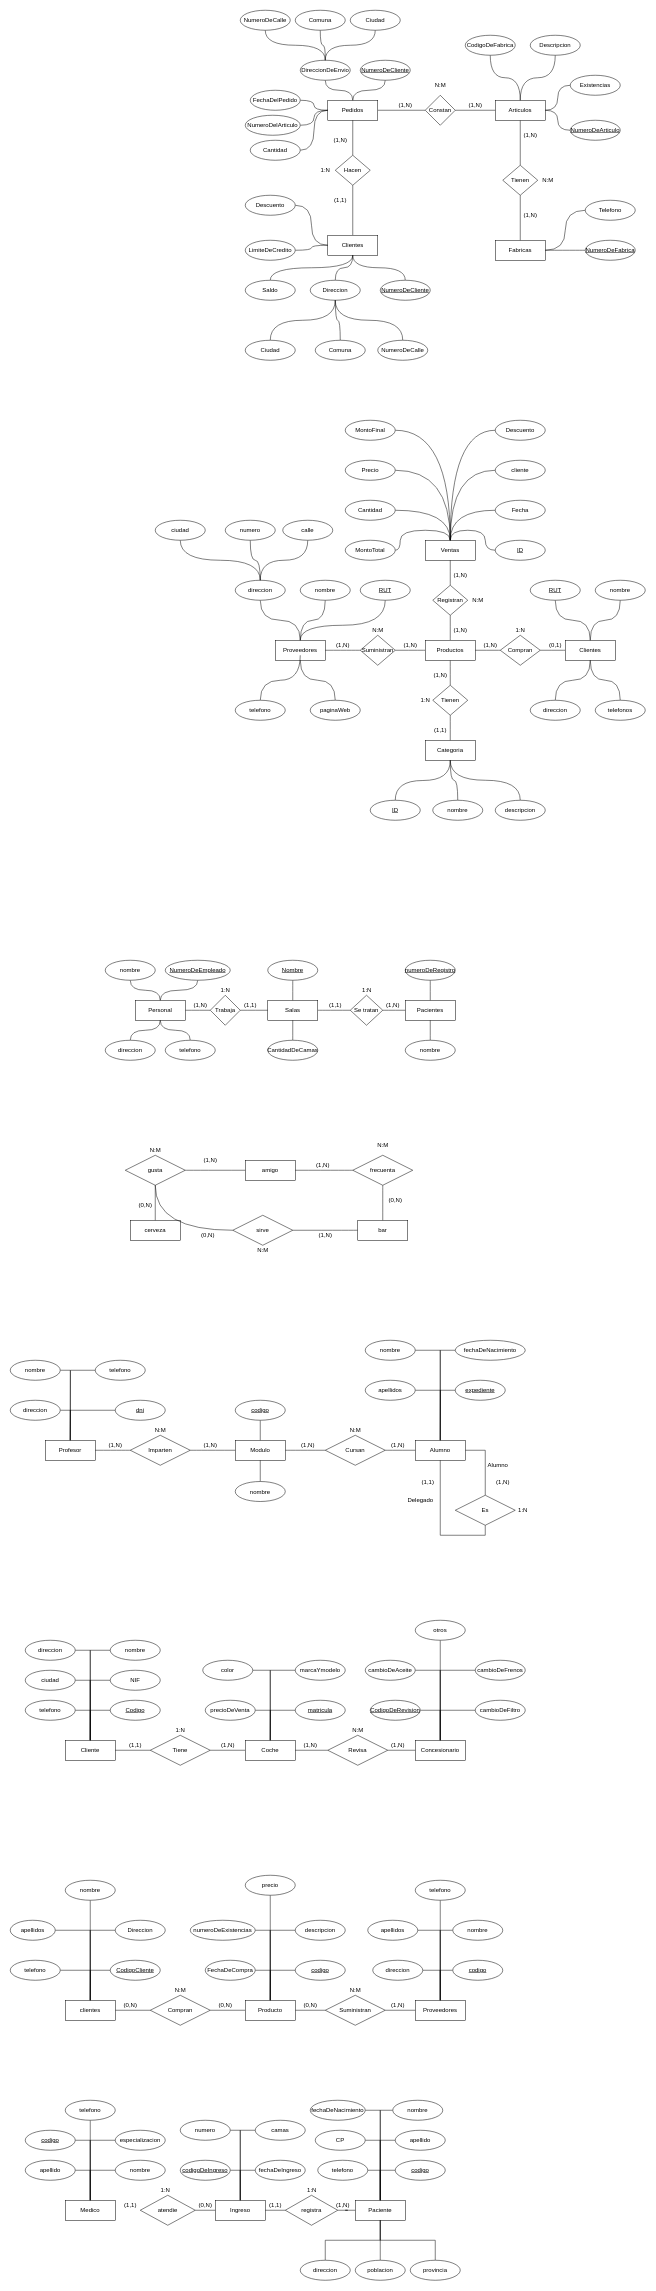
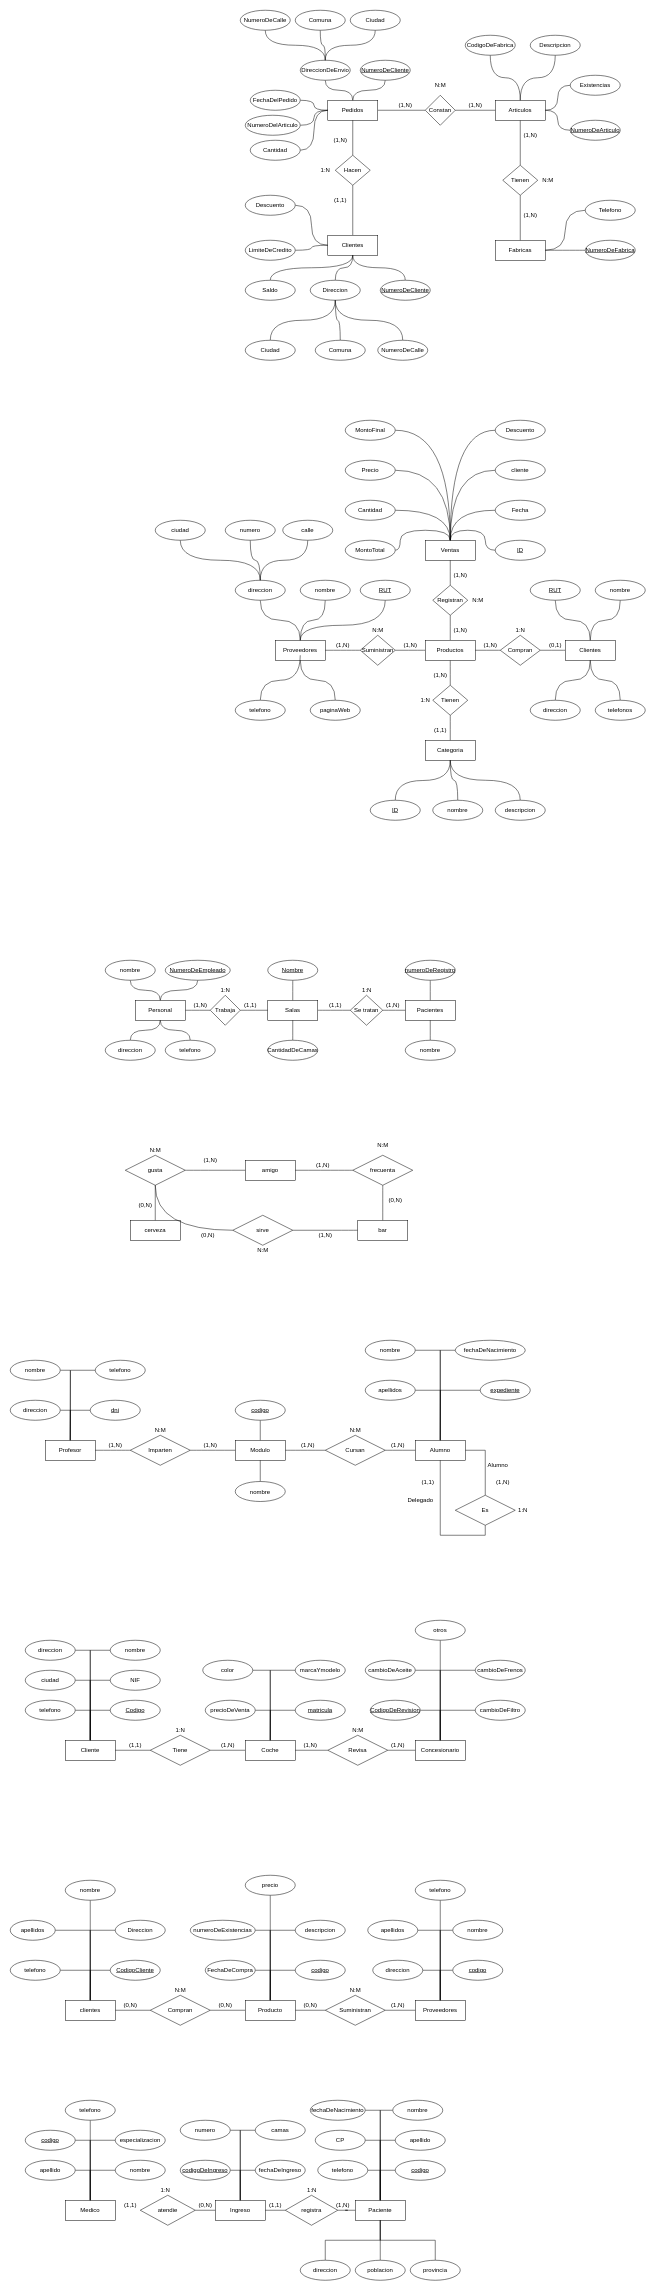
- <mxCell id="216" value="&lt;u&gt;expediente&lt;/u&gt;" style="ellipse;whiteSpace=wrap;html=1;align=center;" vertex="1" parent="1"><mxGeometry x="910" y="2760" width="100" height="40" as="geometry" /></mxCell>
+ <mxCell id="216" value="&lt;u&gt;expediente&lt;/u&gt;" style="ellipse;whiteSpace=wrap;html=1;align=center;" vertex="1" parent="1"><mxGeometry x="960" y="2760" width="100" height="40" as="geometry" /></mxCell>
- <mxCell id="224" value="&lt;u&gt;dni&lt;/u&gt;" style="ellipse;whiteSpace=wrap;html=1;align=center;" vertex="1" parent="1"><mxGeometry x="230" y="2800" width="100" height="40" as="geometry" /></mxCell>
+ <mxCell id="224" value="&lt;u&gt;dni&lt;/u&gt;" style="ellipse;whiteSpace=wrap;html=1;align=center;" vertex="1" parent="1"><mxGeometry x="180" y="2800" width="100" height="40" as="geometry" /></mxCell>
